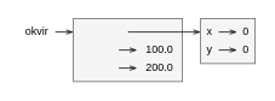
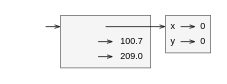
- <mxCell id="23" value="okvir" style="text;html=1;strokeColor=none;fillColor=none;align=center;verticalAlign=middle;whiteSpace=wrap;" vertex="1" parent="3"><mxGeometry y="5" width="40" height="20" as="geometry" /></mxCell>
- <mxCell id="17" value="100.0" style="text;html=1;strokeColor=none;fillColor=none;align=center;verticalAlign=middle;whiteSpace=wrap;" vertex="1" parent="3"><mxGeometry x="130" y="25" width="50" height="20" as="geometry" /></mxCell>
+ <mxCell id="17" value="100.7" style="text;html=1;strokeColor=none;fillColor=none;align=center;verticalAlign=middle;whiteSpace=wrap;" vertex="1" parent="3"><mxGeometry x="130" y="25" width="50" height="20" as="geometry" /></mxCell>
- <mxCell id="18" value="200.0" style="text;html=1;strokeColor=none;fillColor=none;align=center;verticalAlign=middle;whiteSpace=wrap;" vertex="1" parent="3"><mxGeometry x="130" y="45" width="50" height="20" as="geometry" /></mxCell>
+ <mxCell id="18" value="209.0" style="text;html=1;strokeColor=none;fillColor=none;align=center;verticalAlign=middle;whiteSpace=wrap;" vertex="1" parent="3"><mxGeometry x="130" y="45" width="50" height="20" as="geometry" /></mxCell>
